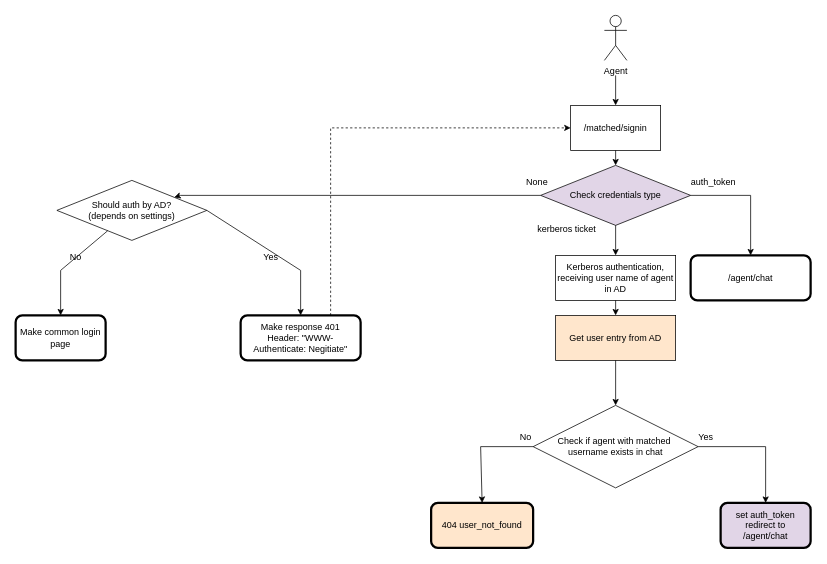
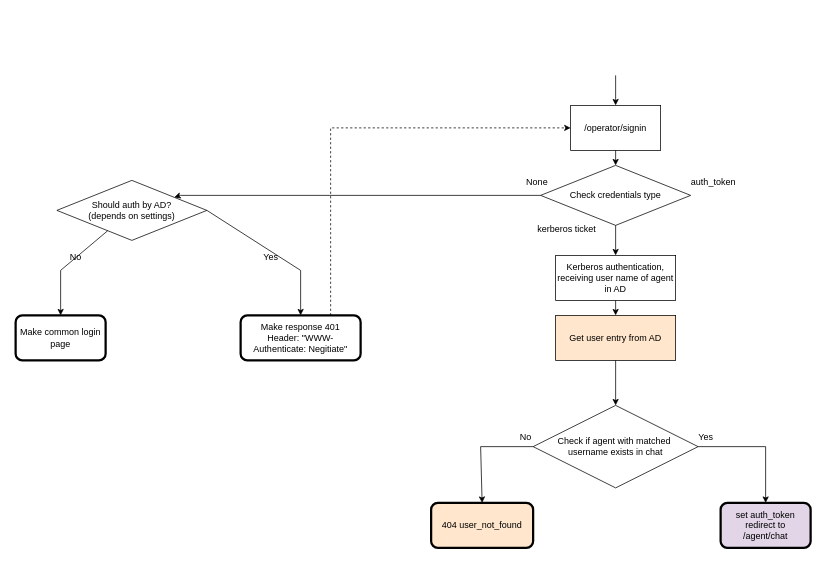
- <mxCell id="2" value="Agent" style="shape=umlActor;verticalLabelPosition=bottom;verticalAlign=top;html=1;outlineConnect=0;" parent="1" vertex="1"><mxGeometry x="805" y="20" width="30" height="60" as="geometry" /></mxCell>
- <mxCell id="4" value="/matched/signin" style="rounded=0;whiteSpace=wrap;html=1;direction=west;" parent="1" vertex="1"><mxGeometry x="760" y="140" width="120" height="60" as="geometry" /></mxCell>
+ <mxCell id="4" value="/operator/signin" style="rounded=0;whiteSpace=wrap;html=1;direction=west;" parent="1" vertex="1"><mxGeometry x="760" y="140" width="120" height="60" as="geometry" /></mxCell>
- <mxCell id="6" value="Check credentials type" style="rhombus;whiteSpace=wrap;html=1;fillColor=#e1d5e7;" parent="1" vertex="1"><mxGeometry x="720" y="220" width="200" height="80" as="geometry" /></mxCell>
+ <mxCell id="6" value="Check credentials type" style="rhombus;whiteSpace=wrap;html=1;" parent="1" vertex="1"><mxGeometry x="720" y="220" width="200" height="80" as="geometry" /></mxCell>
- <mxCell id="7" value="" style="endArrow=classic;html=1;rounded=0;exitX=1;exitY=0.5;exitDx=0;exitDy=0;entryX=0.5;entryY=0;entryDx=0;entryDy=0;" parent="1" source="6" target="11" edge="1"><mxGeometry width="50" height="50" relative="1" as="geometry"><mxPoint x="790" y="340" as="sourcePoint" /><mxPoint x="1000" y="340" as="targetPoint" /><Array as="points"><mxPoint x="1000" y="260" /></Array></mxGeometry></mxCell>
- <mxCell id="11" value="/agent/chat" style="rounded=1;whiteSpace=wrap;html=1;strokeWidth=3;" parent="1" vertex="1"><mxGeometry x="920" y="340" width="160" height="60" as="geometry" /></mxCell>
